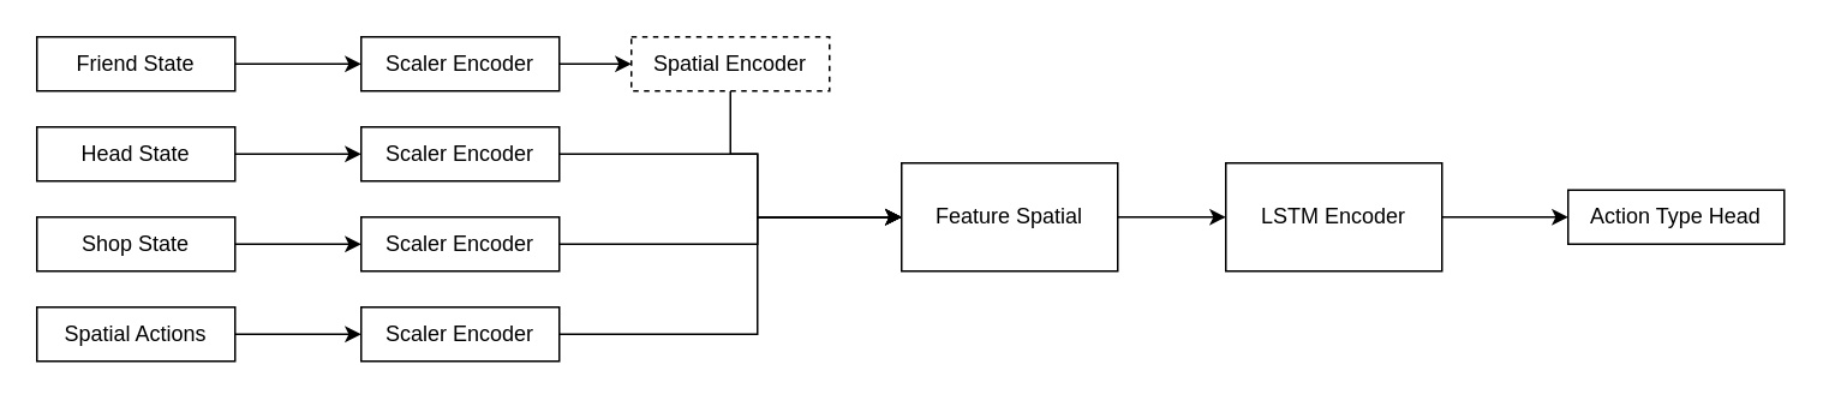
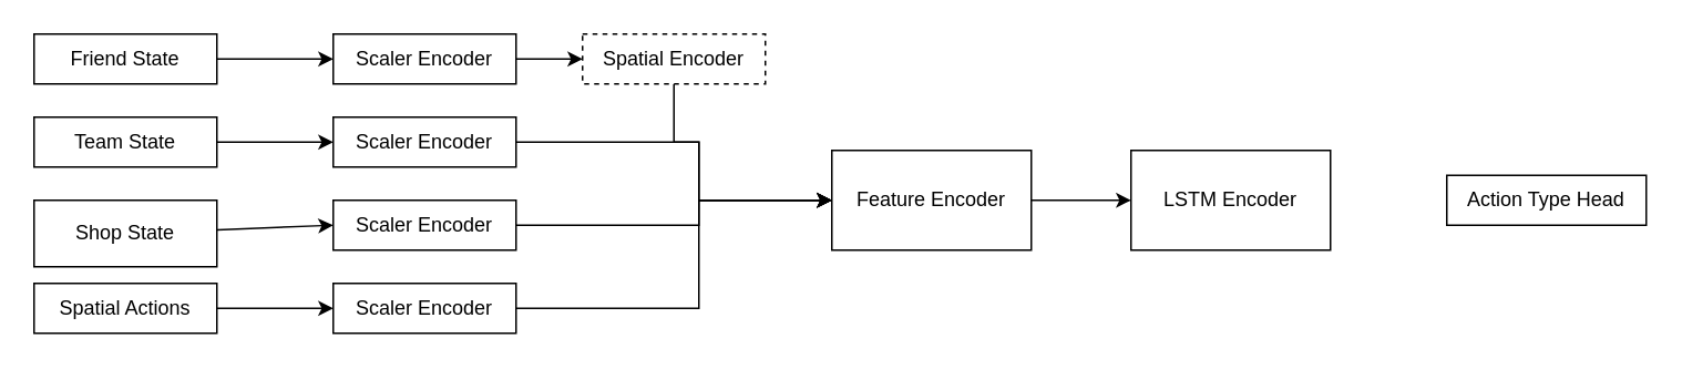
- <mxCell id="5" value="Head State" style="rounded=0;whiteSpace=wrap;html=1;" vertex="1" parent="1"><mxGeometry x="20" y="70" width="110" height="30" as="geometry" /></mxCell>
+ <mxCell id="5" value="Team State" style="rounded=0;whiteSpace=wrap;html=1;" vertex="1" parent="1"><mxGeometry x="20" y="70" width="110" height="30" as="geometry" /></mxCell>
- <mxCell id="21" value="Feature Spatial" style="rounded=0;whiteSpace=wrap;html=1;" vertex="1" parent="1"><mxGeometry x="500" y="90" width="120" height="60" as="geometry" /></mxCell>
+ <mxCell id="21" value="Feature Encoder" style="rounded=0;whiteSpace=wrap;html=1;" vertex="1" parent="1"><mxGeometry x="500" y="90" width="120" height="60" as="geometry" /></mxCell>
- <mxCell id="22" style="edgeStyle=none;html=1;" edge="1" parent="1" source="23" target="24"><mxGeometry relative="1" as="geometry" /></mxCell>
- <mxCell id="7" value="Shop State" style="rounded=0;whiteSpace=wrap;html=1;" vertex="1" parent="1"><mxGeometry x="20" y="120" width="110" height="30" as="geometry" /></mxCell>
+ <mxCell id="7" value="Shop State" style="rounded=0;whiteSpace=wrap;html=1;" vertex="1" parent="1"><mxGeometry x="20" y="120" width="110" height="40" as="geometry" /></mxCell>
